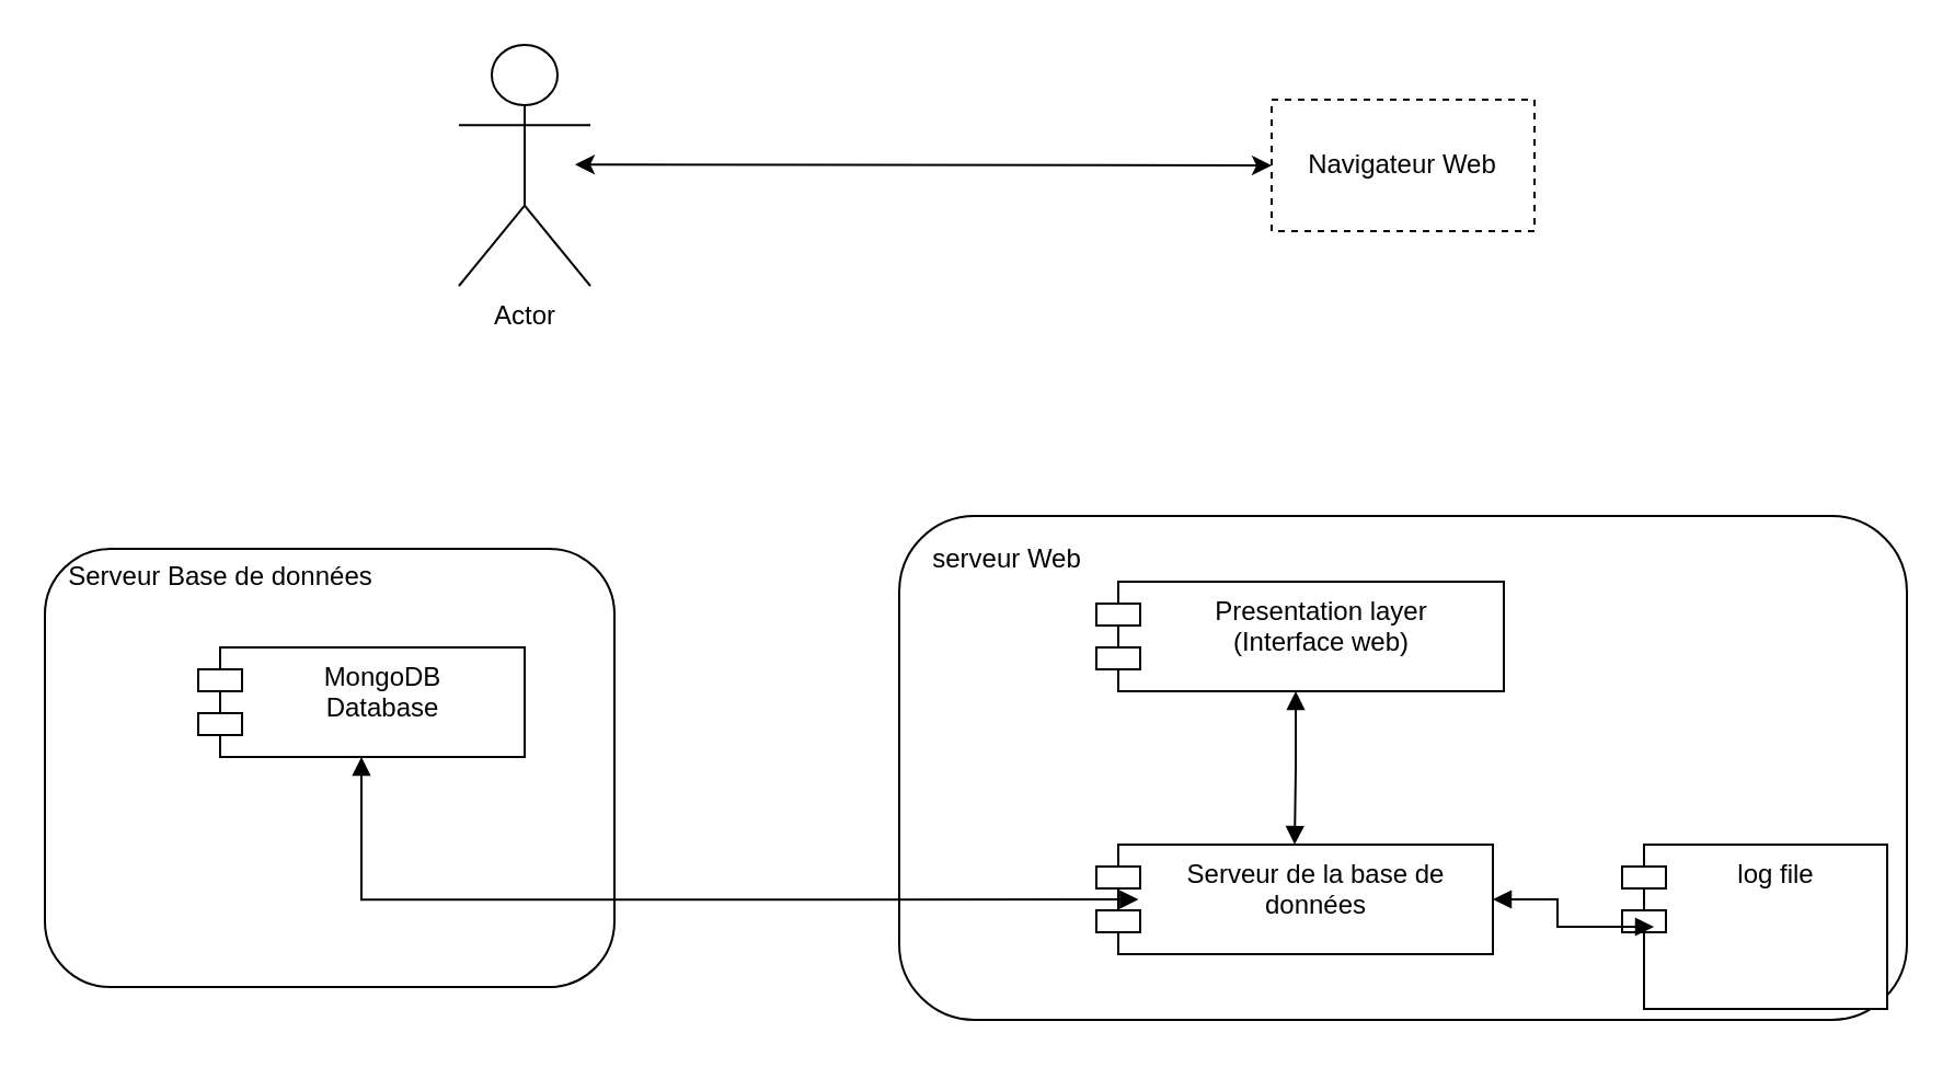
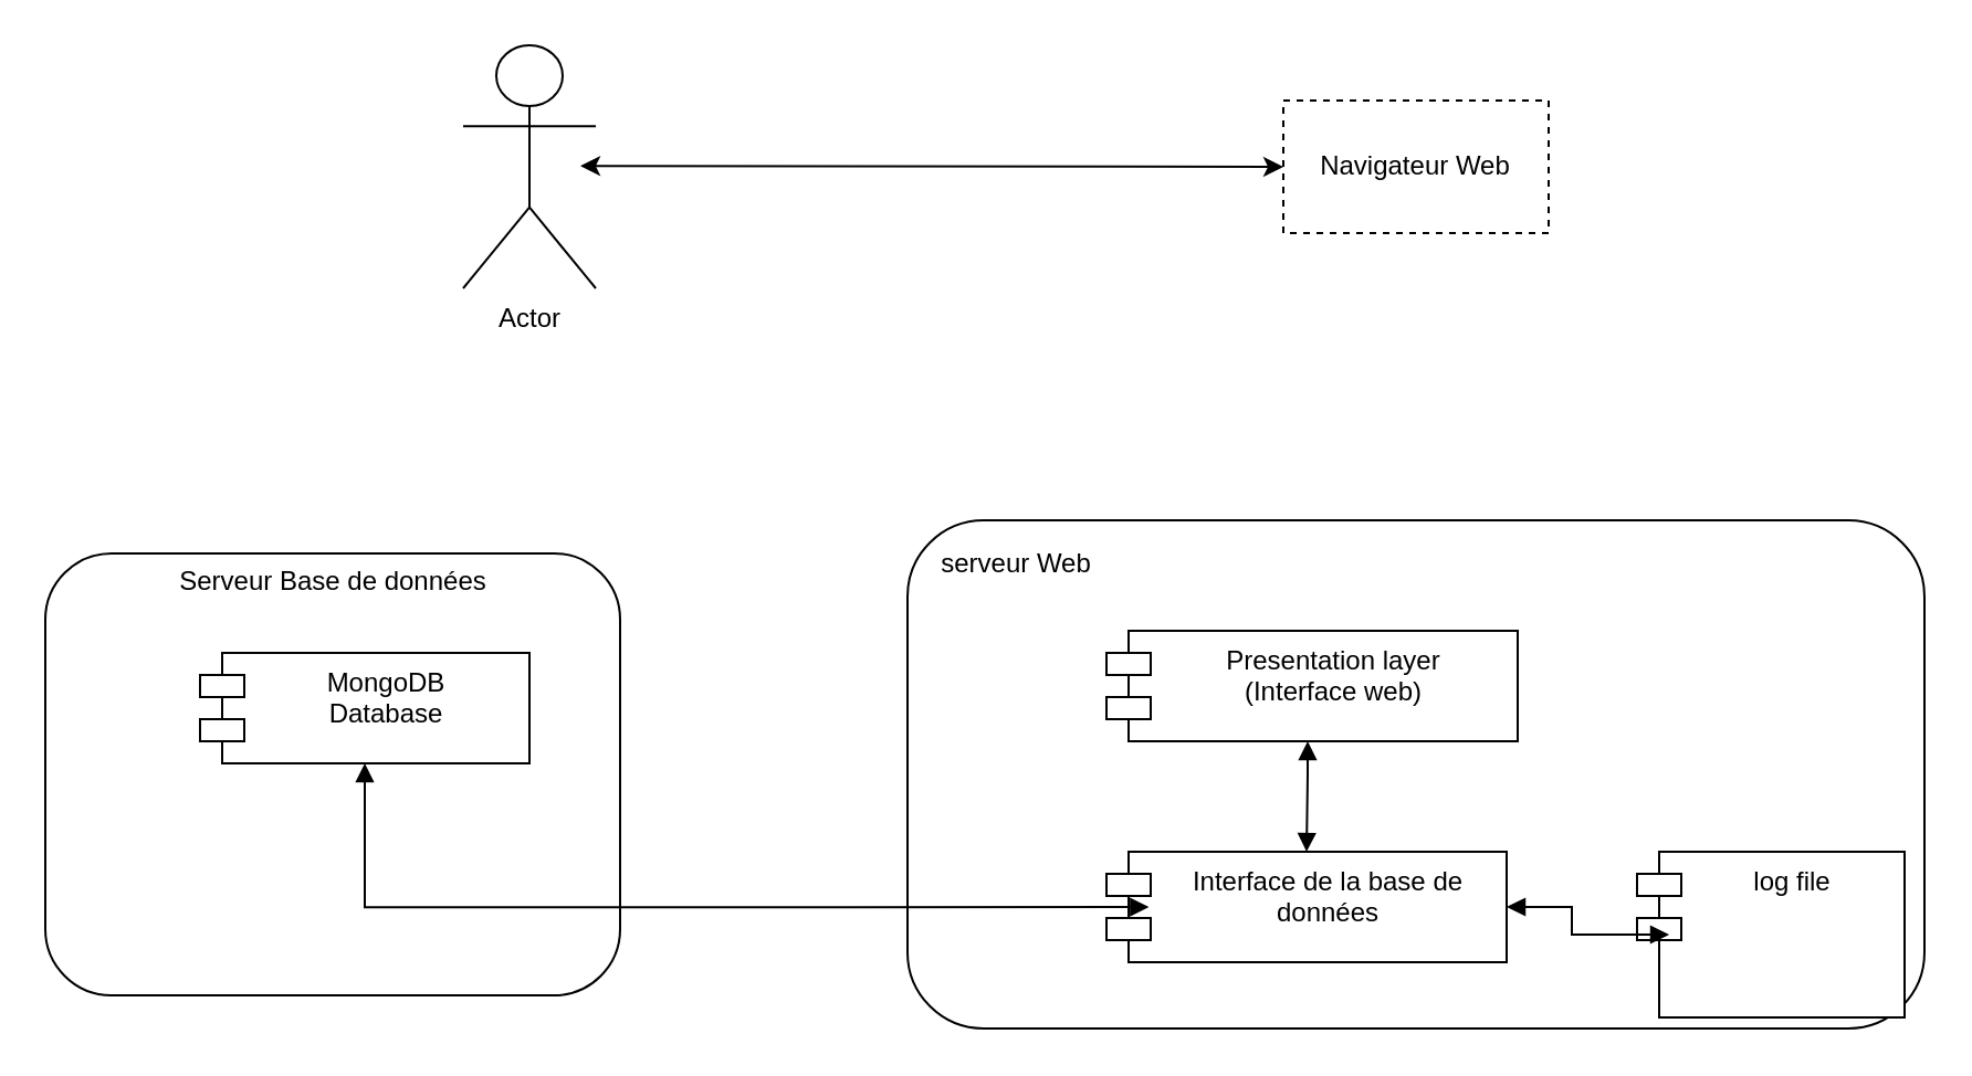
- <mxCell id="8" value="Serveur Base de données" style="text;html=1;strokeColor=none;fillColor=none;align=center;verticalAlign=middle;whiteSpace=wrap;rounded=0;" vertex="1" parent="1"><mxGeometry x="27" y="253" width="147" height="20" as="geometry" /></mxCell>
+ <mxCell id="8" value="Serveur Base de données" style="text;html=1;strokeColor=none;fillColor=none;align=center;verticalAlign=middle;whiteSpace=wrap;rounded=0;" vertex="1" parent="1"><mxGeometry x="77" y="253" width="147" height="20" as="geometry" /></mxCell>
- <mxCell id="10" value="Presentation layer&#10;(Interface web)" style="shape=module;align=left;spacingLeft=20;align=center;verticalAlign=top;" vertex="1" parent="1"><mxGeometry x="500" y="265" width="186" height="50" as="geometry" /></mxCell>
+ <mxCell id="10" value="Presentation layer&#10;(Interface web)" style="shape=module;align=left;spacingLeft=20;align=center;verticalAlign=top;" vertex="1" parent="1"><mxGeometry x="500" y="285" width="186" height="50" as="geometry" /></mxCell>
- <mxCell id="13" value="Serveur de la base de&#10;données" style="shape=module;align=left;spacingLeft=20;align=center;verticalAlign=top;" vertex="1" parent="1"><mxGeometry x="500" y="385" width="181" height="50" as="geometry" /></mxCell>
+ <mxCell id="13" value="Interface de la base de&#10;données" style="shape=module;align=left;spacingLeft=20;align=center;verticalAlign=top;" vertex="1" parent="1"><mxGeometry x="500" y="385" width="181" height="50" as="geometry" /></mxCell>
